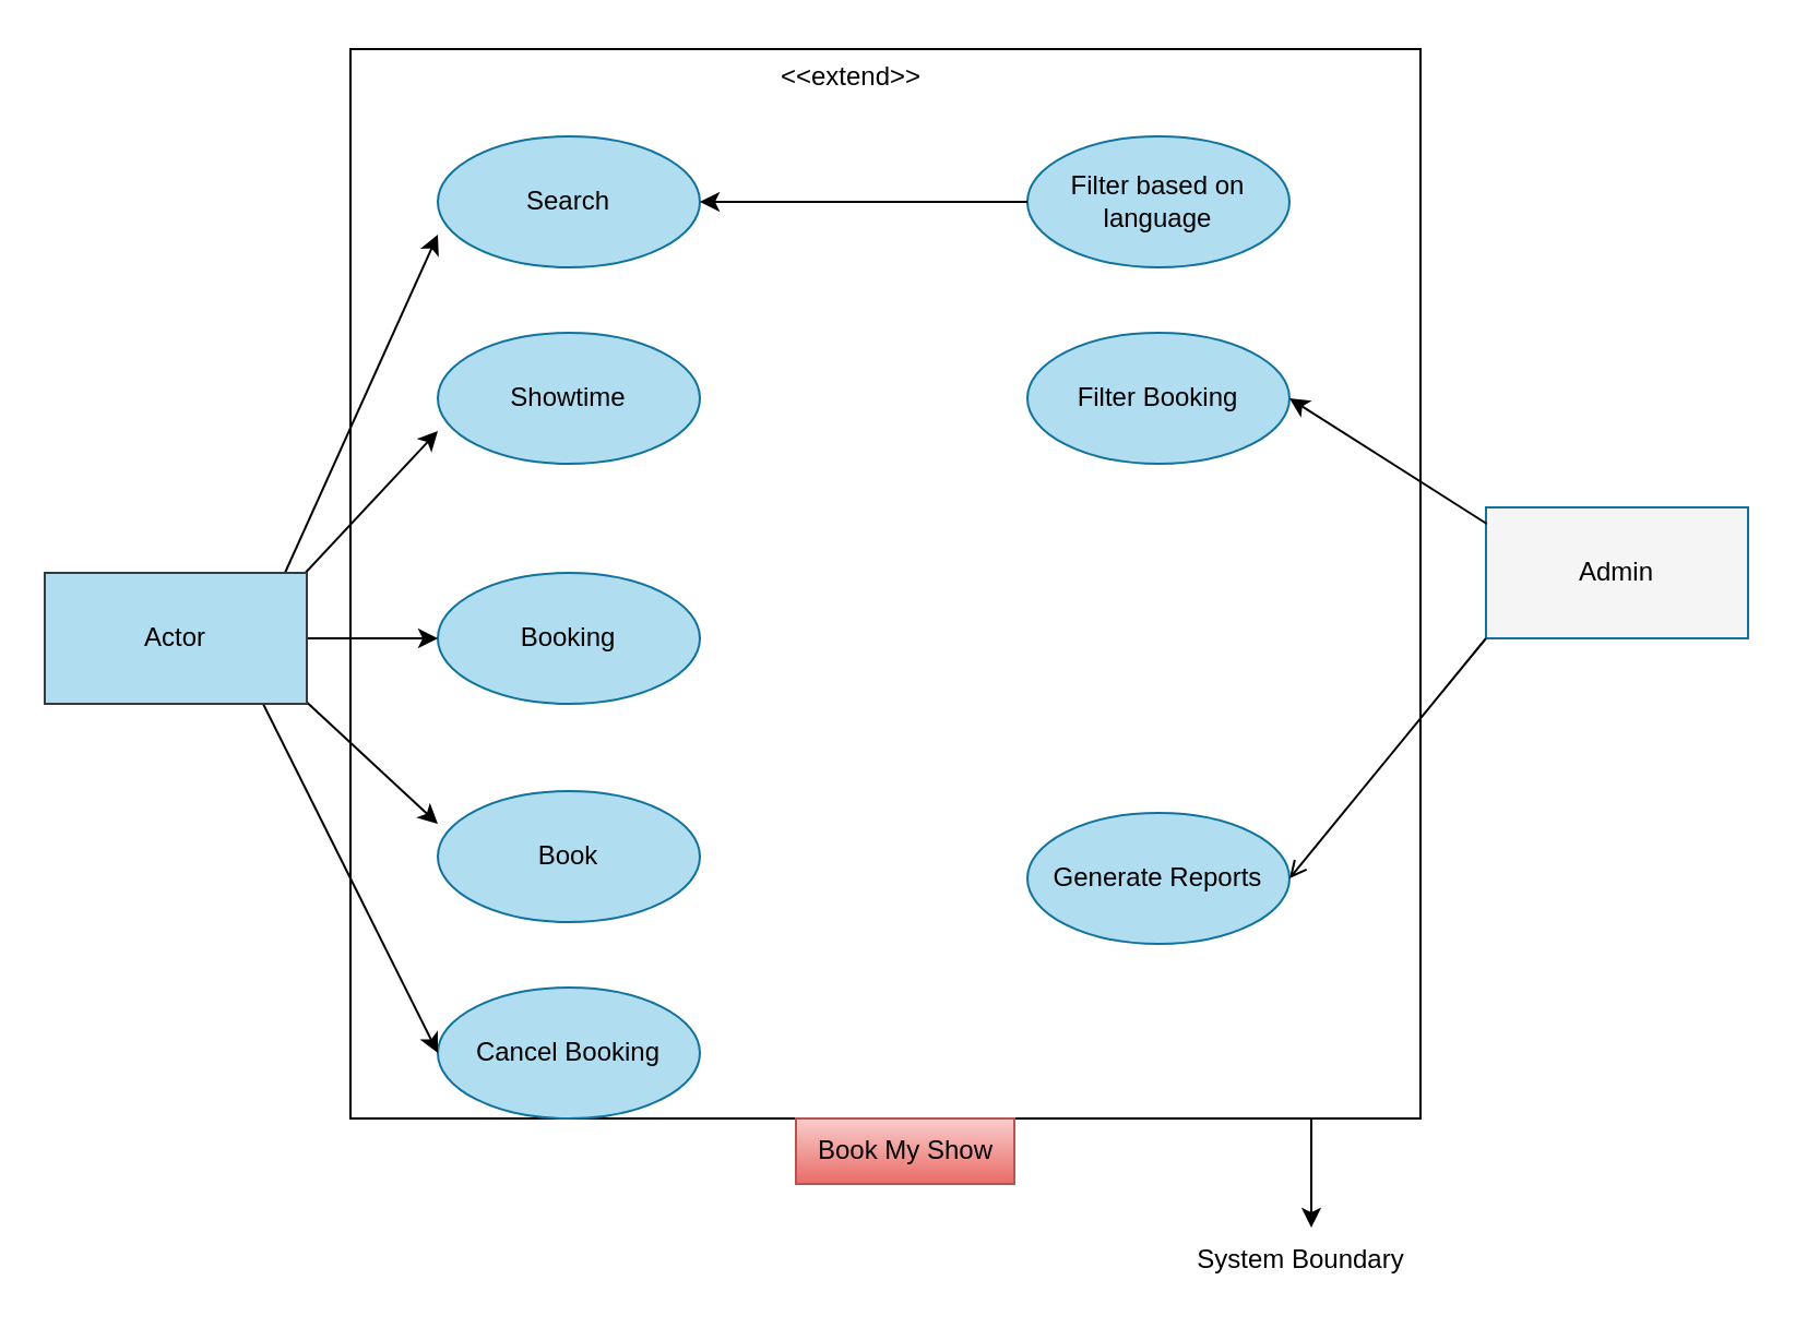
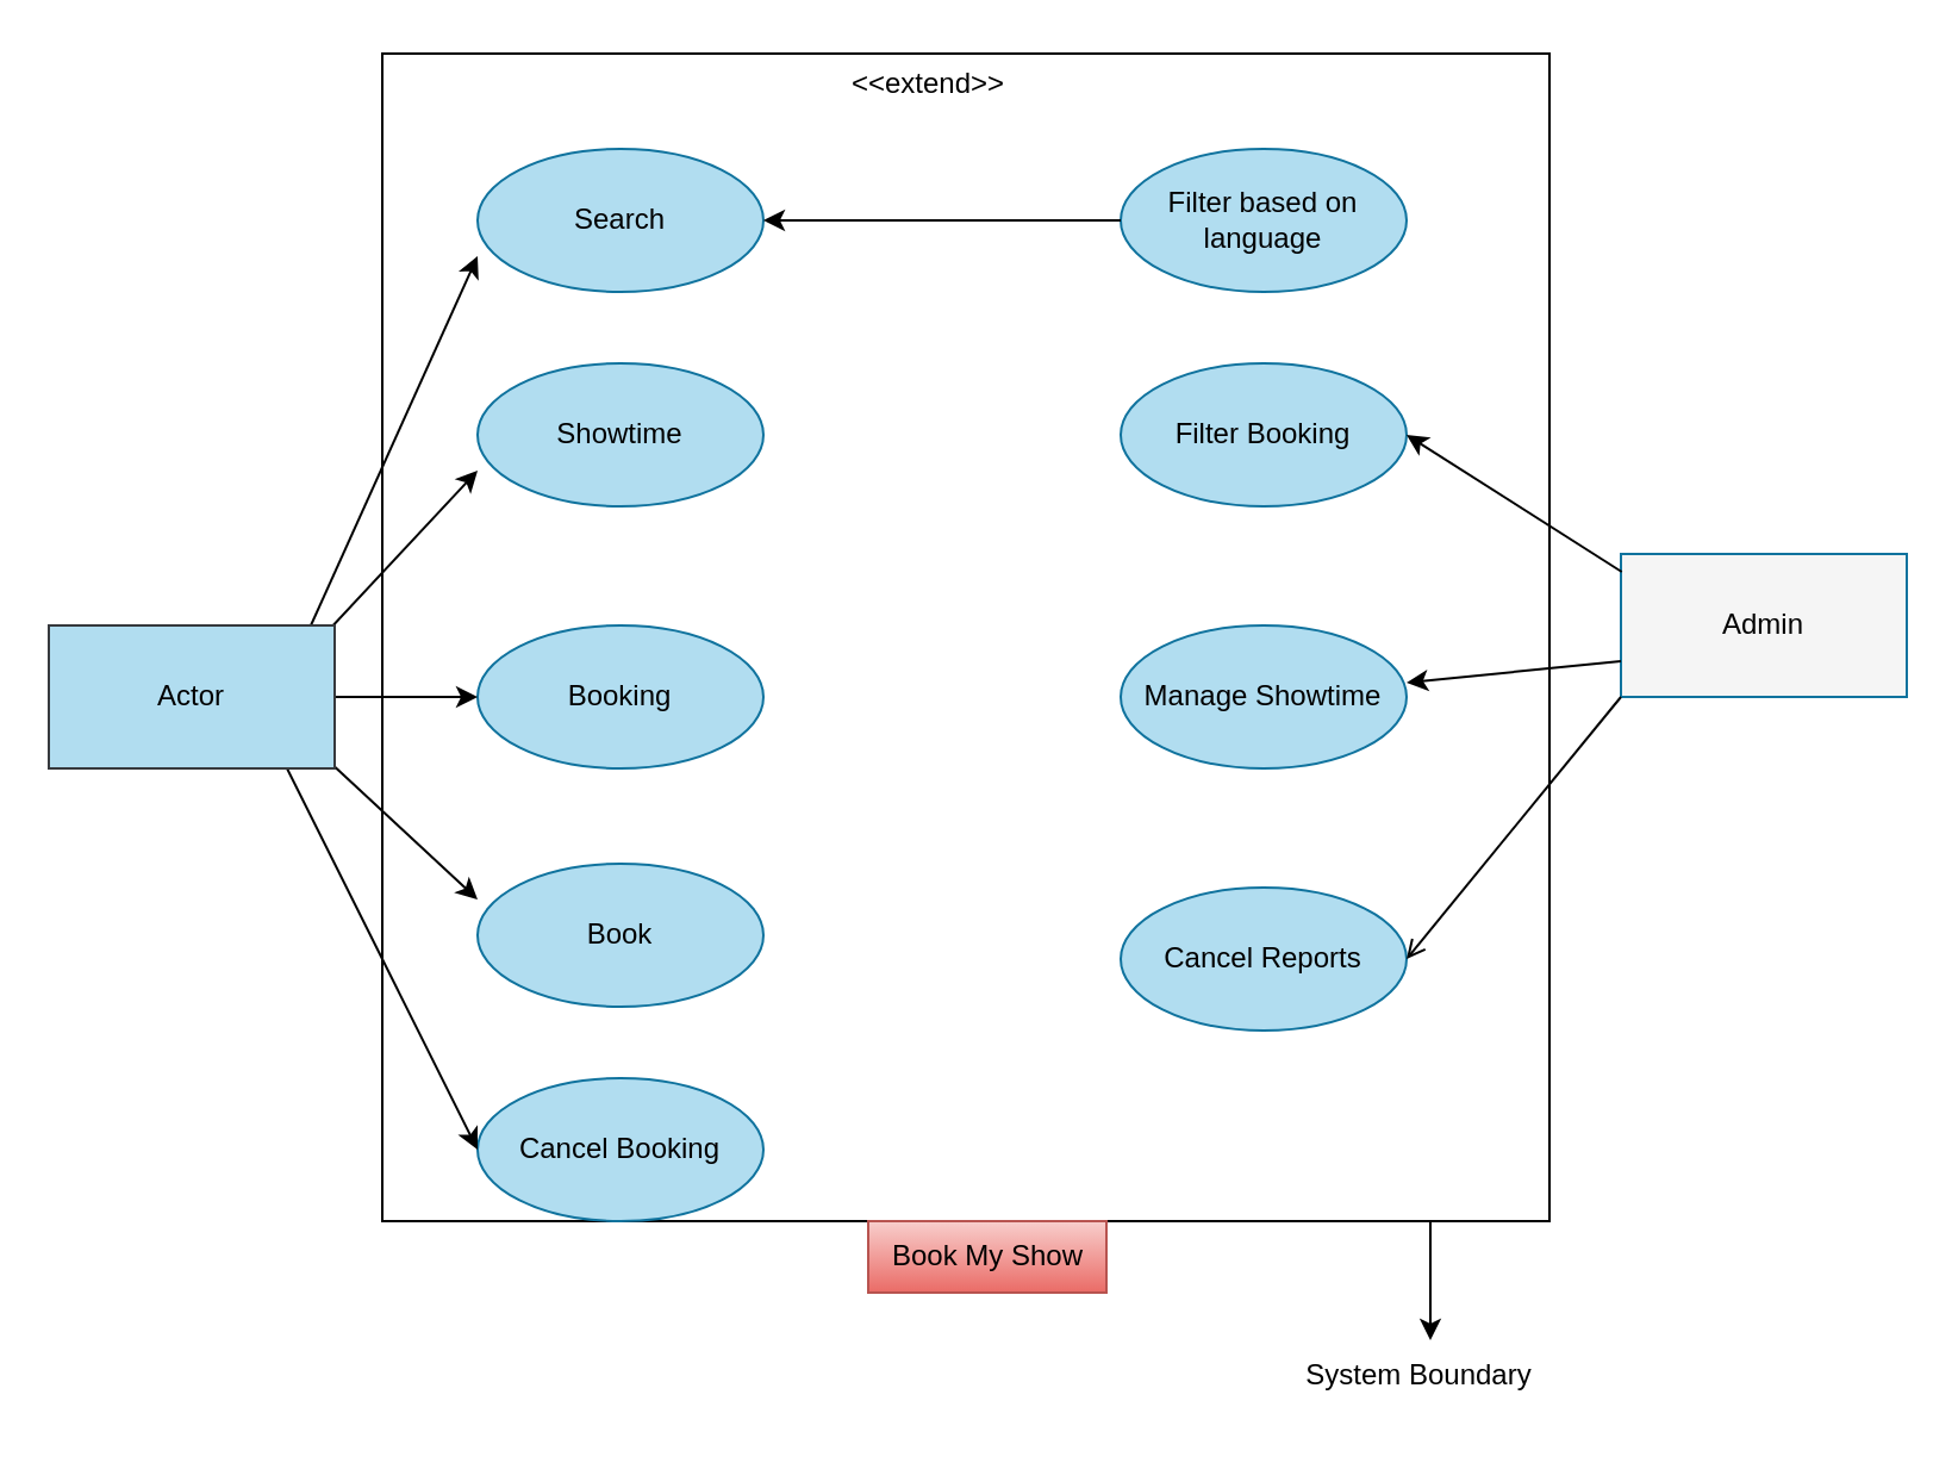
+ <mxCell id="19" value="" style="endArrow=classic;html=1;rounded=0;exitX=0;exitY=0.75;exitDx=0;exitDy=0;" edge="1" parent="1" source="3" target="10"><mxGeometry width="50" height="50" relative="1" as="geometry"><mxPoint x="640" y="282" as="sourcePoint" /><mxPoint x="690" y="232" as="targetPoint" /></mxGeometry></mxCell>
+ <mxCell id="10" value="Manage Showtime" style="shape=ellipse;whiteSpace=wrap;html=1;fillColor=#b1ddf0;strokeColor=#10739e;" vertex="1" parent="1"><mxGeometry x="470" y="262" width="120" height="60" as="geometry" /></mxCell>
- <mxCell id="9" value="Generate Reports" style="shape=ellipse;whiteSpace=wrap;html=1;fillColor=#b1ddf0;strokeColor=#10739e;" vertex="1" parent="1"><mxGeometry x="470" y="372" width="120" height="60" as="geometry" /></mxCell>
+ <mxCell id="9" value="Cancel Reports" style="shape=ellipse;whiteSpace=wrap;html=1;fillColor=#b1ddf0;strokeColor=#10739e;" vertex="1" parent="1"><mxGeometry x="470" y="372" width="120" height="60" as="geometry" /></mxCell>
